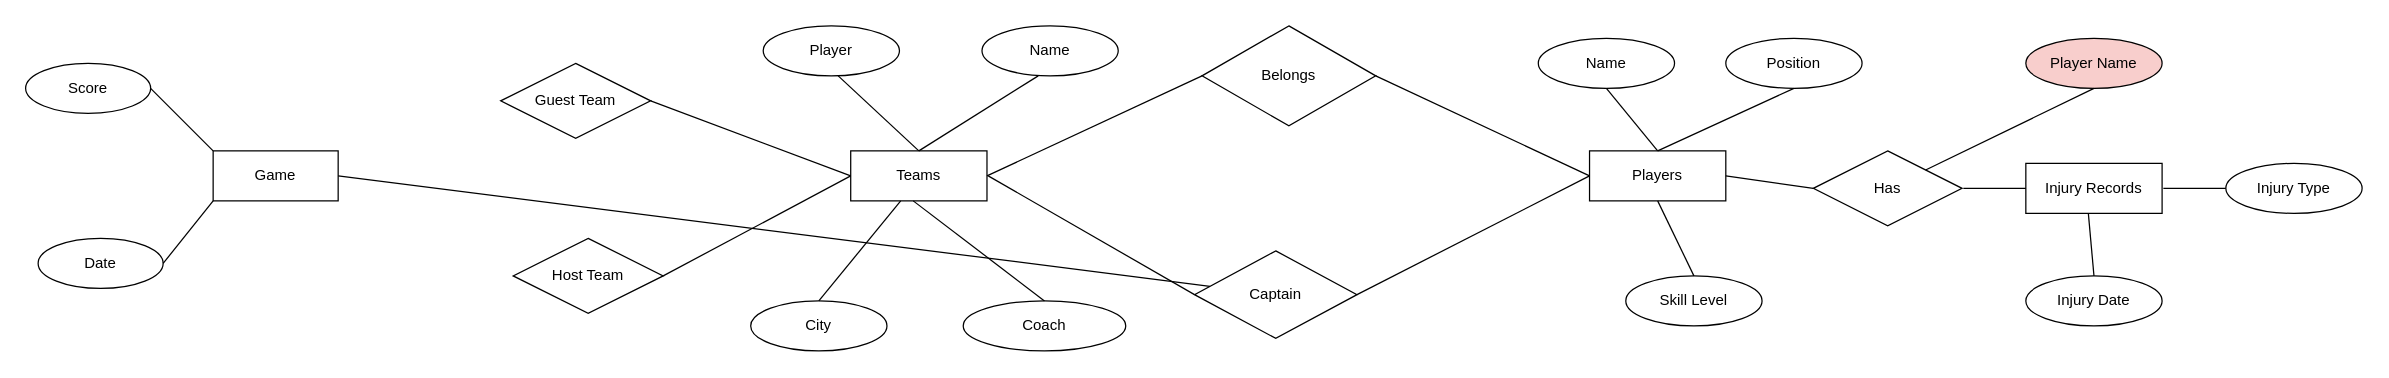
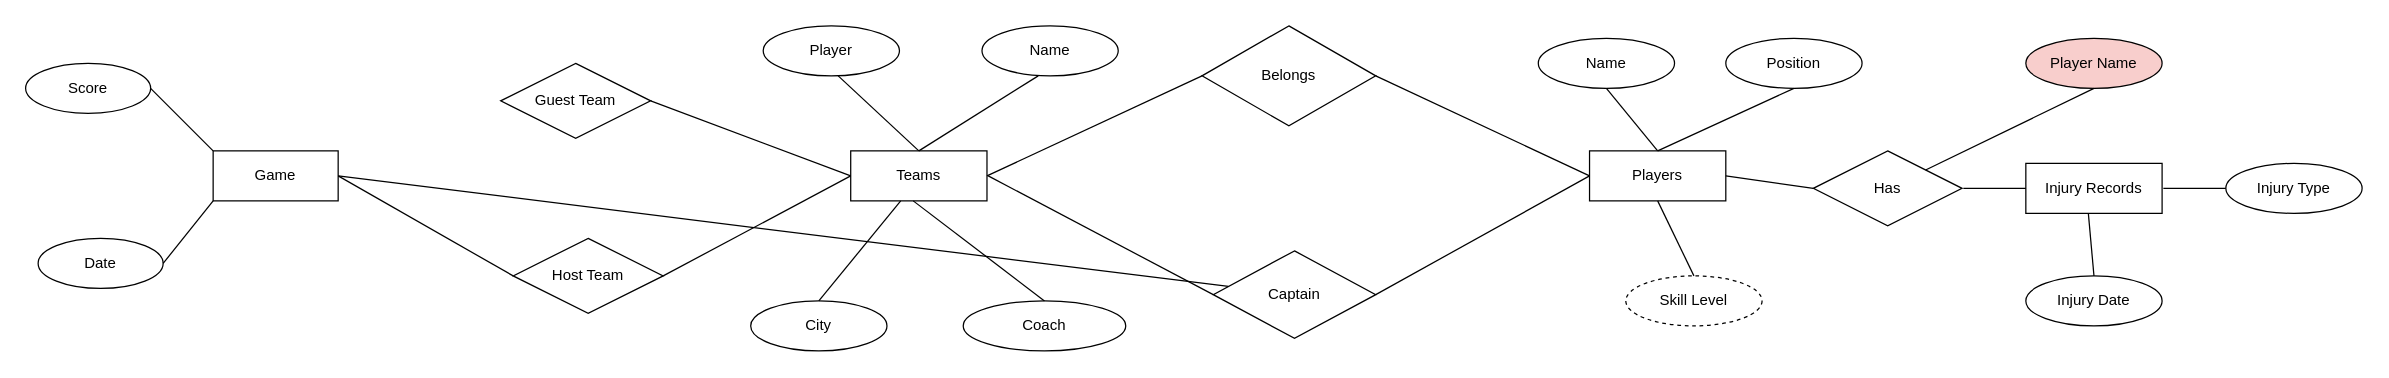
+ <mxCell id="43" value="" style="endArrow=none;html=1;rounded=0;entryX=0;entryY=0.5;entryDx=0;entryDy=0;exitX=1;exitY=0.5;exitDx=0;exitDy=0;" edge="1" parent="1" source="17" target="40"><mxGeometry relative="1" as="geometry"><mxPoint x="350" y="140" as="sourcePoint" /><mxPoint x="510" y="140" as="targetPoint" /></mxGeometry></mxCell>
- <mxCell id="26" value="Captain" style="shape=rhombus;perimeter=rhombusPerimeter;whiteSpace=wrap;html=1;align=center;" vertex="1" parent="1"><mxGeometry x="955" y="200" width="130" height="70" as="geometry" /></mxCell>
+ <mxCell id="26" value="Captain" style="shape=rhombus;perimeter=rhombusPerimeter;whiteSpace=wrap;html=1;align=center;" vertex="1" parent="1"><mxGeometry x="970" y="200" width="130" height="70" as="geometry" /></mxCell>
- <mxCell id="11" value="Skill Level" style="ellipse;whiteSpace=wrap;html=1;align=center;" vertex="1" parent="1"><mxGeometry x="1300" y="220" width="109" height="40" as="geometry" /></mxCell>
+ <mxCell id="11" value="Skill Level" style="ellipse;whiteSpace=wrap;html=1;align=center;dashed=1;" vertex="1" parent="1"><mxGeometry x="1300" y="220" width="109" height="40" as="geometry" /></mxCell>
